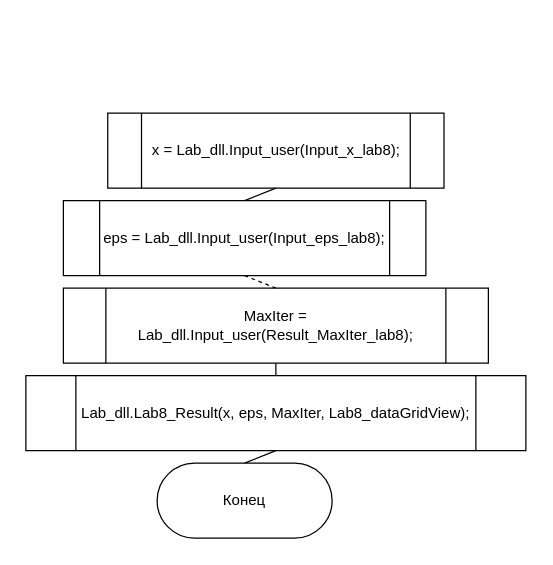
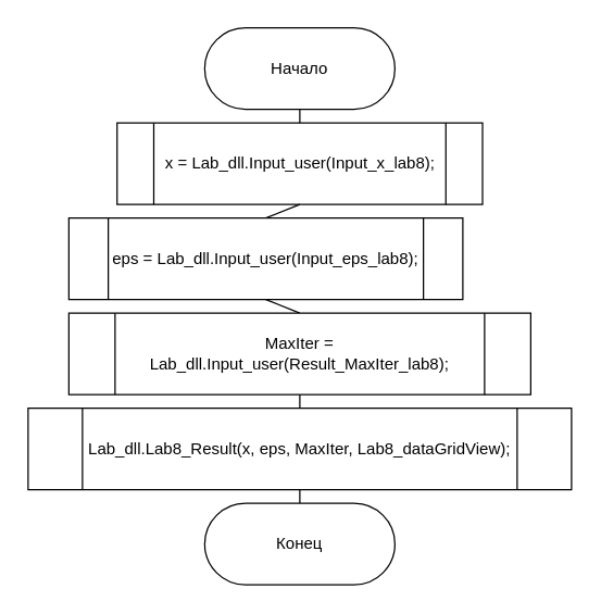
+ <mxCell id="2" value="Начало" style="rounded=1;whiteSpace=wrap;html=1;arcSize=50;" vertex="1" parent="1"><mxGeometry x="150" y="20" width="140" height="60" as="geometry" /></mxCell>
+ <mxCell id="4" value="" style="endArrow=none;html=1;rounded=0;entryX=0.5;entryY=1;entryDx=0;entryDy=0;exitX=0.5;exitY=0;exitDx=0;exitDy=0;" edge="1" parent="1" source="3" target="2"><mxGeometry width="50" height="50" relative="1" as="geometry"><mxPoint x="185" y="270" as="sourcePoint" /><mxPoint x="235" y="220" as="targetPoint" /></mxGeometry></mxCell>
- <mxCell id="7" value="" style="endArrow=none;html=1;rounded=0;entryX=0.5;entryY=1;entryDx=0;entryDy=0;exitX=0.5;exitY=0;exitDx=0;exitDy=0;dashed=1;" edge="1" parent="1" source="8" target="6"><mxGeometry width="50" height="50" relative="1" as="geometry"><mxPoint x="175" y="310" as="sourcePoint" /><mxPoint x="199" y="290" as="targetPoint" /></mxGeometry></mxCell>
+ <mxCell id="7" value="" style="endArrow=none;html=1;rounded=0;entryX=0.5;entryY=1;entryDx=0;entryDy=0;exitX=0.5;exitY=0;exitDx=0;exitDy=0;" edge="1" parent="1" source="8" target="6"><mxGeometry width="50" height="50" relative="1" as="geometry"><mxPoint x="175" y="310" as="sourcePoint" /><mxPoint x="199" y="290" as="targetPoint" /></mxGeometry></mxCell>
- <mxCell id="12" value="Конец" style="rounded=1;whiteSpace=wrap;html=1;arcSize=50;" vertex="1" parent="1"><mxGeometry x="125" y="370" width="140" height="60" as="geometry" /></mxCell>
+ <mxCell id="12" value="Конец" style="rounded=1;whiteSpace=wrap;html=1;arcSize=50;" vertex="1" parent="1"><mxGeometry x="150" y="370" width="140" height="60" as="geometry" /></mxCell>
